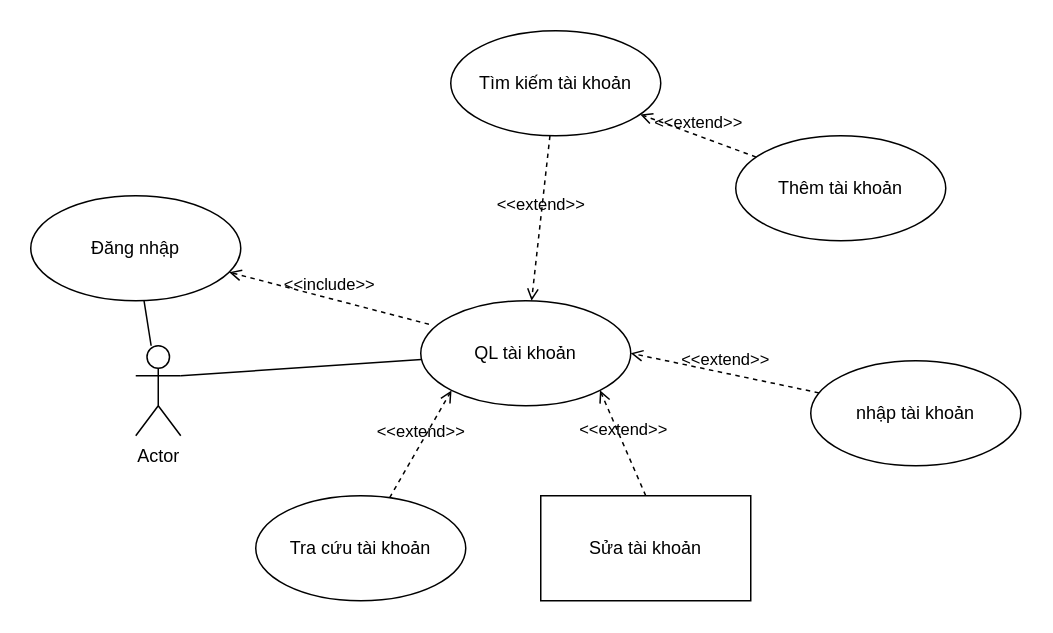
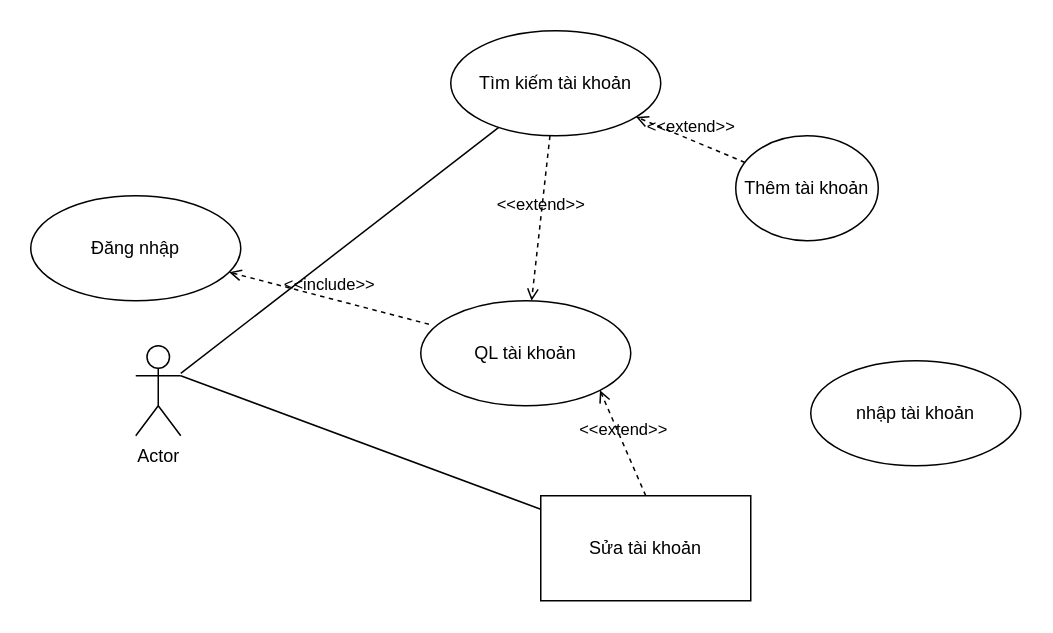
- <mxCell id="8" value="Thêm tài khoản" style="ellipse;whiteSpace=wrap;html=1;" parent="1" vertex="1"><mxGeometry x="490" y="90" width="140" height="70" as="geometry" /></mxCell>
+ <mxCell id="8" value="Thêm tài khoản" style="ellipse;whiteSpace=wrap;html=1;" parent="1" vertex="1"><mxGeometry x="490" y="90" width="95" height="70" as="geometry" /></mxCell>
- <mxCell id="6" value="" style="endArrow=none;html=1;rounded=0;" parent="1" source="2" target="4" edge="1"><mxGeometry width="50" height="50" relative="1" as="geometry"><mxPoint x="80" y="180" as="sourcePoint" /><mxPoint x="130" y="130" as="targetPoint" /></mxGeometry></mxCell>
+ <mxCell id="6" value="" style="endArrow=none;html=1;rounded=0;" parent="1" source="2" target="7" edge="1"><mxGeometry width="50" height="50" relative="1" as="geometry"><mxPoint x="80" y="180" as="sourcePoint" /><mxPoint x="130" y="130" as="targetPoint" /></mxGeometry></mxCell>
- <mxCell id="5" value="" style="endArrow=none;html=1;rounded=0;exitX=1;exitY=0.333;exitDx=0;exitDy=0;exitPerimeter=0;" parent="1" source="2" target="3" edge="1"><mxGeometry width="50" height="50" relative="1" as="geometry"><mxPoint x="80" y="180" as="sourcePoint" /><mxPoint x="130" y="130" as="targetPoint" /></mxGeometry></mxCell>
+ <mxCell id="5" value="" style="endArrow=none;html=1;rounded=0;exitX=1;exitY=0.333;exitDx=0;exitDy=0;exitPerimeter=0;" parent="1" source="2" target="10" edge="1"><mxGeometry width="50" height="50" relative="1" as="geometry"><mxPoint x="80" y="180" as="sourcePoint" /><mxPoint x="130" y="130" as="targetPoint" /></mxGeometry></mxCell>
- <mxCell id="14" value="&amp;lt;&amp;lt;extend&amp;gt;&amp;gt;" style="html=1;verticalAlign=bottom;labelBackgroundColor=none;endArrow=open;endFill=0;dashed=1;rounded=0;entryX=1;entryY=0.5;entryDx=0;entryDy=0;" parent="1" source="9" target="3" edge="1"><mxGeometry width="160" relative="1" as="geometry"><mxPoint x="386.144" y="109.947" as="sourcePoint" /><mxPoint x="373.883" y="220.054" as="targetPoint" /></mxGeometry></mxCell>
- <mxCell id="16" value="&amp;lt;&amp;lt;extend&amp;gt;&amp;gt;" style="html=1;verticalAlign=bottom;labelBackgroundColor=none;endArrow=open;endFill=0;dashed=1;rounded=0;entryX=0;entryY=1;entryDx=0;entryDy=0;" parent="1" source="11" target="3" edge="1"><mxGeometry width="160" relative="1" as="geometry"><mxPoint x="406.144" y="129.947" as="sourcePoint" /><mxPoint x="393.883" y="240.054" as="targetPoint" /></mxGeometry></mxCell>
- <mxCell id="11" value="Tra cứu tài khoản" style="ellipse;whiteSpace=wrap;html=1;" parent="1" vertex="1"><mxGeometry x="170" y="330" width="140" height="70" as="geometry" /></mxCell>
